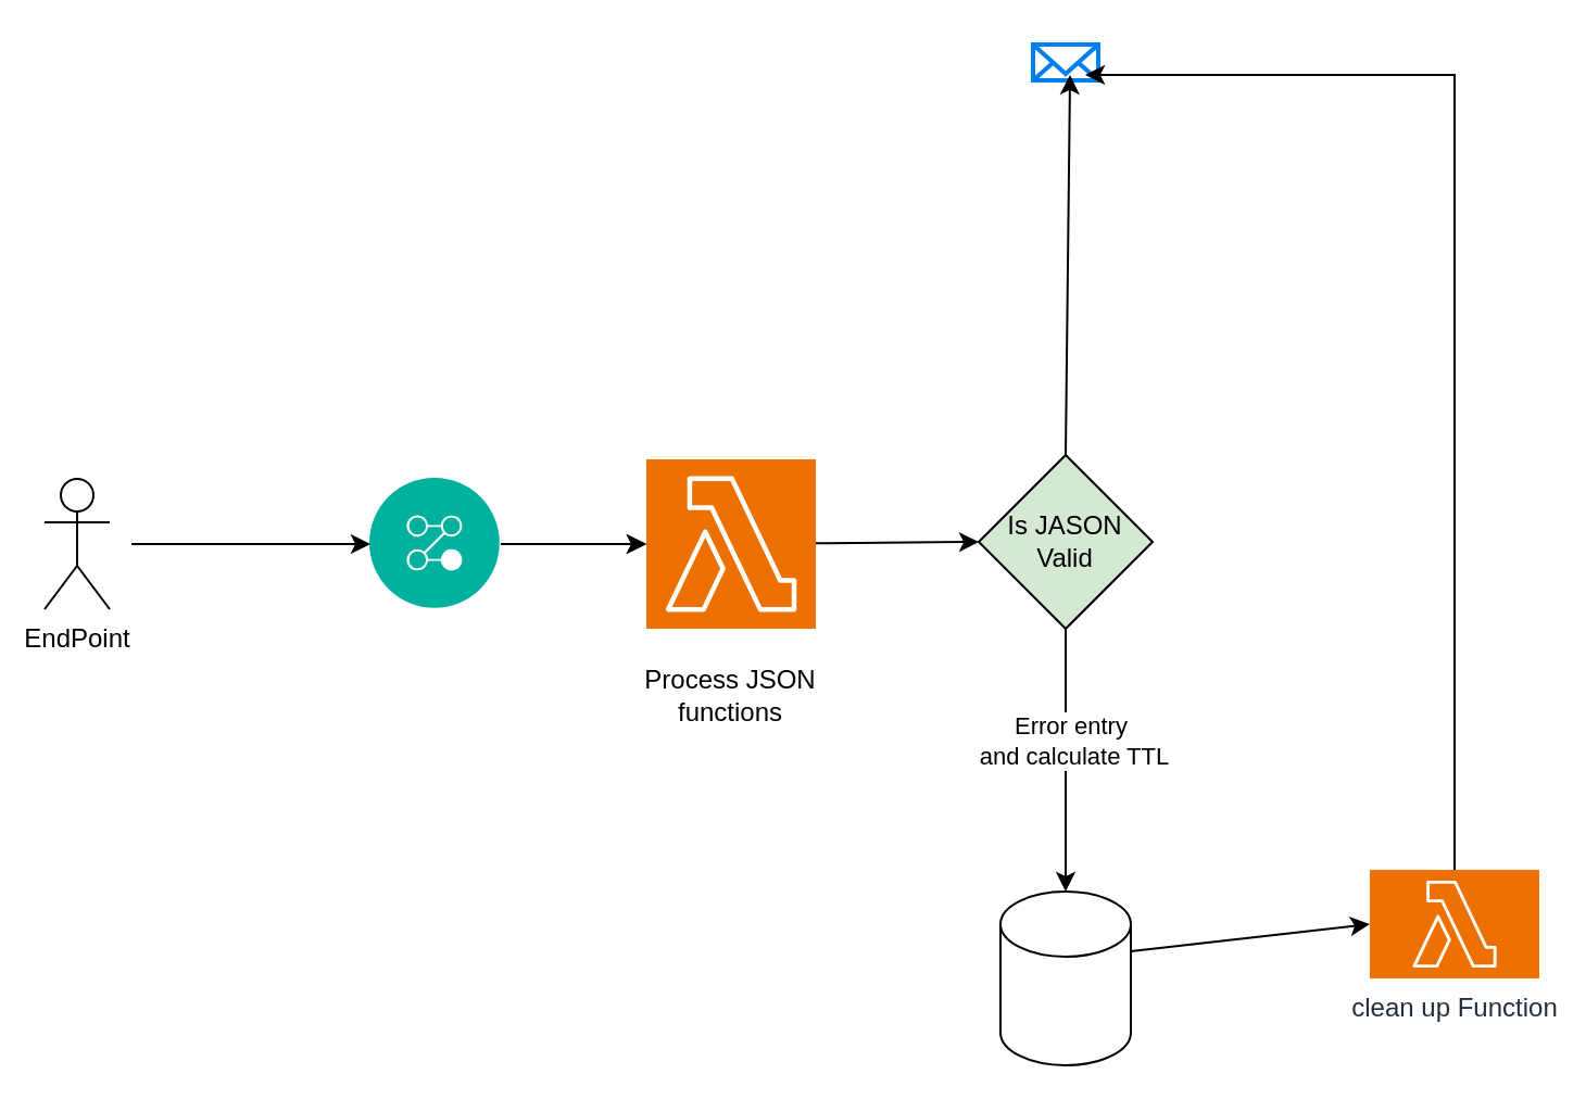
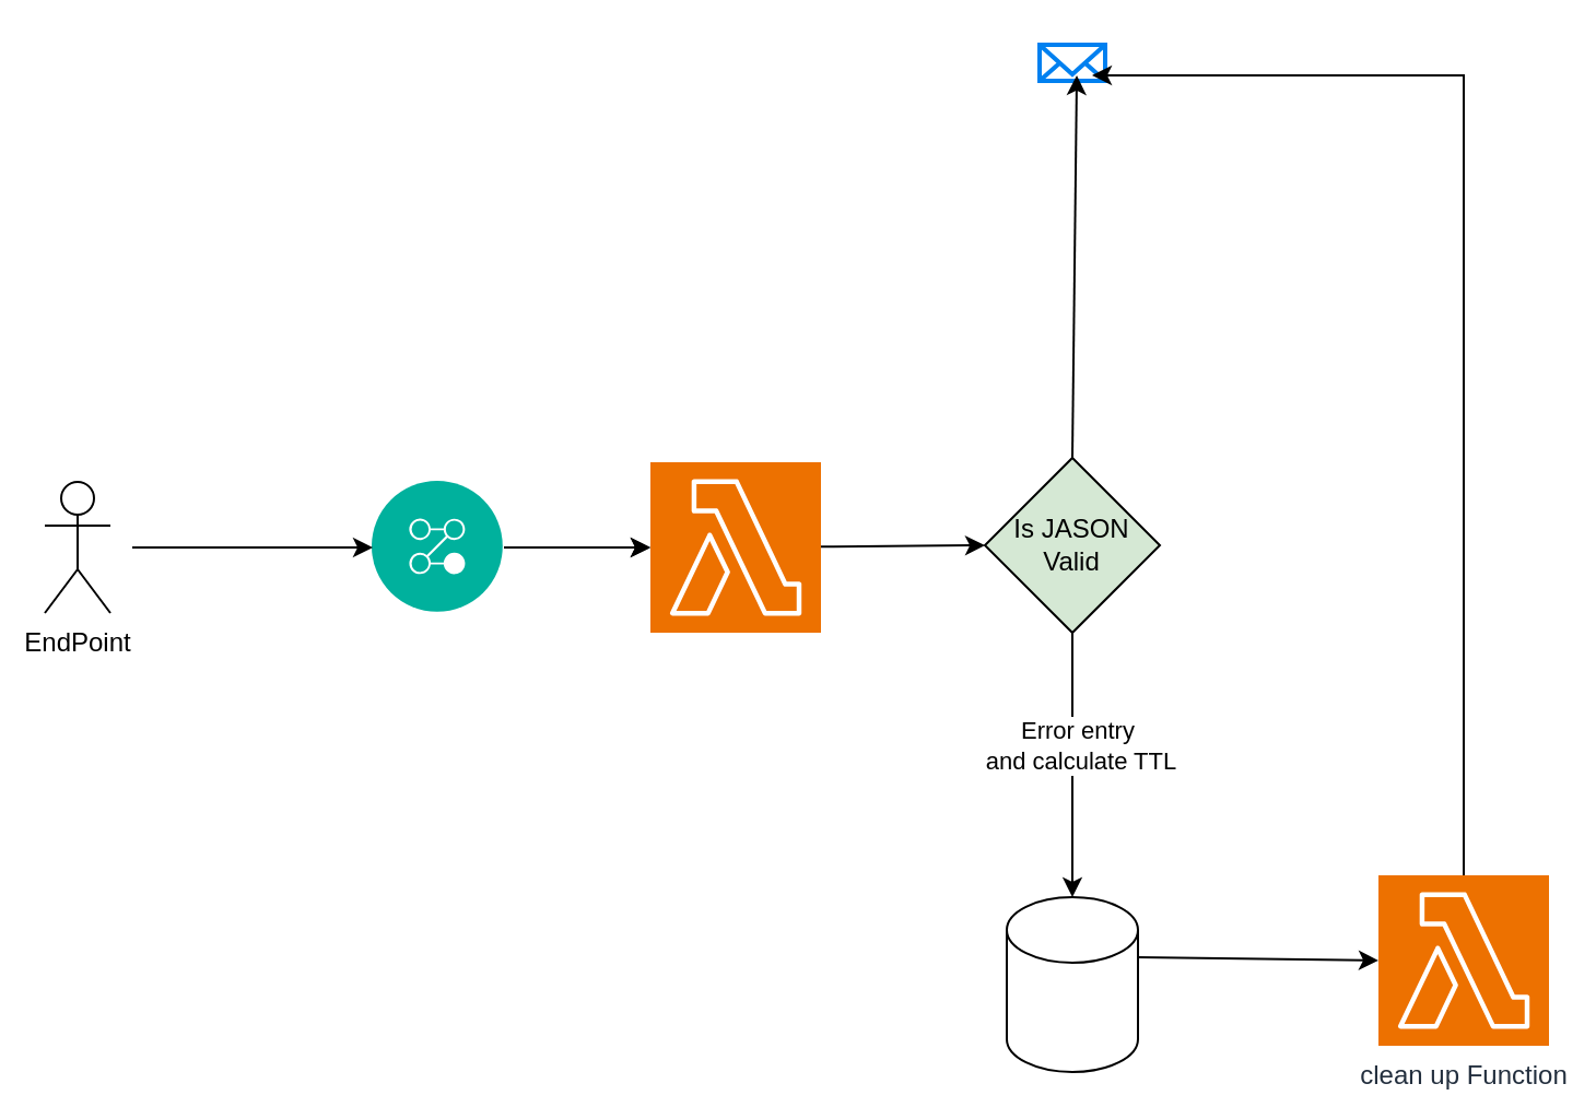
- <mxCell id="7" value="Process JSON functions" style="text;html=1;align=center;verticalAlign=middle;whiteSpace=wrap;rounded=0;" vertex="1" parent="1"><mxGeometry x="294" y="290" width="84" height="60" as="geometry" /></mxCell>
- <mxCell id="13" value="clean up Function" style="sketch=0;points=[[0,0,0],[0.25,0,0],[0.5,0,0],[0.75,0,0],[1,0,0],[0,1,0],[0.25,1,0],[0.5,1,0],[0.75,1,0],[1,1,0],[0,0.25,0],[0,0.5,0],[0,0.75,0],[1,0.25,0],[1,0.5,0],[1,0.75,0]];outlineConnect=0;fontColor=#232F3E;fillColor=#ED7100;strokeColor=#ffffff;dashed=0;verticalLabelPosition=bottom;verticalAlign=top;align=center;html=1;fontSize=12;fontStyle=0;aspect=fixed;shape=mxgraph.aws4.resourceIcon;resIcon=mxgraph.aws4.lambda;" vertex="1" parent="1"><mxGeometry x="630" y="400" width="78" height="50" as="geometry" /></mxCell>
+ <mxCell id="13" value="clean up Function" style="sketch=0;points=[[0,0,0],[0.25,0,0],[0.5,0,0],[0.75,0,0],[1,0,0],[0,1,0],[0.25,1,0],[0.5,1,0],[0.75,1,0],[1,1,0],[0,0.25,0],[0,0.5,0],[0,0.75,0],[1,0.25,0],[1,0.5,0],[1,0.75,0]];outlineConnect=0;fontColor=#232F3E;fillColor=#ED7100;strokeColor=#ffffff;dashed=0;verticalLabelPosition=bottom;verticalAlign=top;align=center;html=1;fontSize=12;fontStyle=0;aspect=fixed;shape=mxgraph.aws4.resourceIcon;resIcon=mxgraph.aws4.lambda;" vertex="1" parent="1"><mxGeometry x="630" y="400" width="78" height="78" as="geometry" /></mxCell>
